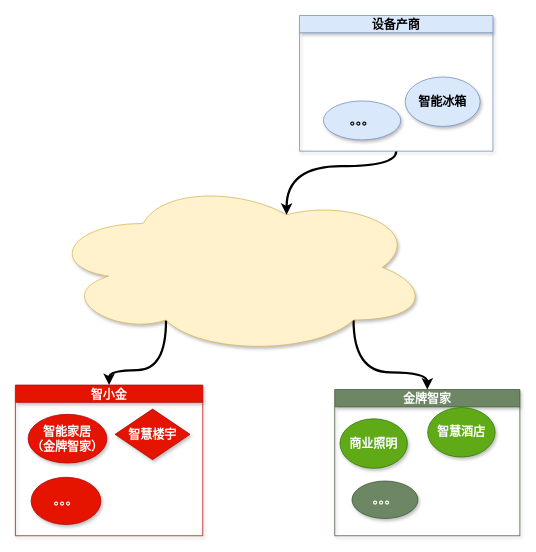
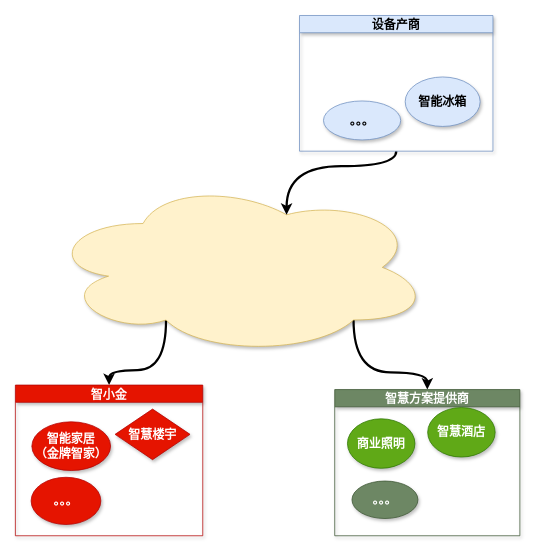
- <mxCell id="14" value="金牌智家" style="swimlane;shadow=1;sketch=0;startSize=23;fontSize=16;fontStyle=1;fillColor=#6d8764;strokeColor=#3A5431;fontColor=#ffffff;" vertex="1" parent="1"><mxGeometry x="446" y="519" width="247" height="195" as="geometry"><mxRectangle x="337" y="591" width="63" height="23" as="alternateBounds" /></mxGeometry></mxCell>
+ <mxCell id="14" value="智慧方案提供商" style="swimlane;shadow=1;sketch=0;startSize=23;fontSize=16;fontStyle=1;fillColor=#6d8764;strokeColor=#3A5431;fontColor=#ffffff;" vertex="1" parent="1"><mxGeometry x="446" y="519" width="247" height="195" as="geometry"><mxRectangle x="337" y="591" width="63" height="23" as="alternateBounds" /></mxGeometry></mxCell>
- <mxCell id="7" value="智能家居&lt;br style=&quot;font-size: 16px;&quot;&gt;（金牌智家）" style="ellipse;whiteSpace=wrap;html=1;shadow=1;sketch=0;fontSize=16;fontStyle=1;fillColor=#e51400;strokeColor=#B20000;fontColor=#ffffff;" vertex="1" parent="6"><mxGeometry x="17" y="39" width="105" height="65" as="geometry" /></mxCell>
+ <mxCell id="7" value="智能家居&lt;br style=&quot;font-size: 16px;&quot;&gt;（金牌智家）" style="ellipse;whiteSpace=wrap;html=1;shadow=1;sketch=0;fontSize=16;fontStyle=1;fillColor=#e51400;strokeColor=#B20000;fontColor=#ffffff;" vertex="1" parent="6"><mxGeometry x="22" y="49" width="105" height="65" as="geometry" /></mxCell>
- <mxCell id="15" value="商业照明" style="ellipse;whiteSpace=wrap;html=1;shadow=1;sketch=0;fontSize=16;fontStyle=1;fillColor=#60a917;strokeColor=#2D7600;fontColor=#ffffff;" vertex="1" parent="14"><mxGeometry x="7" y="39" width="90" height="66" as="geometry" /></mxCell>
+ <mxCell id="15" value="商业照明" style="ellipse;whiteSpace=wrap;html=1;shadow=1;sketch=0;fontSize=16;fontStyle=1;fillColor=#60a917;strokeColor=#2D7600;fontColor=#ffffff;" vertex="1" parent="14"><mxGeometry x="17" y="39" width="90" height="66" as="geometry" /></mxCell>
